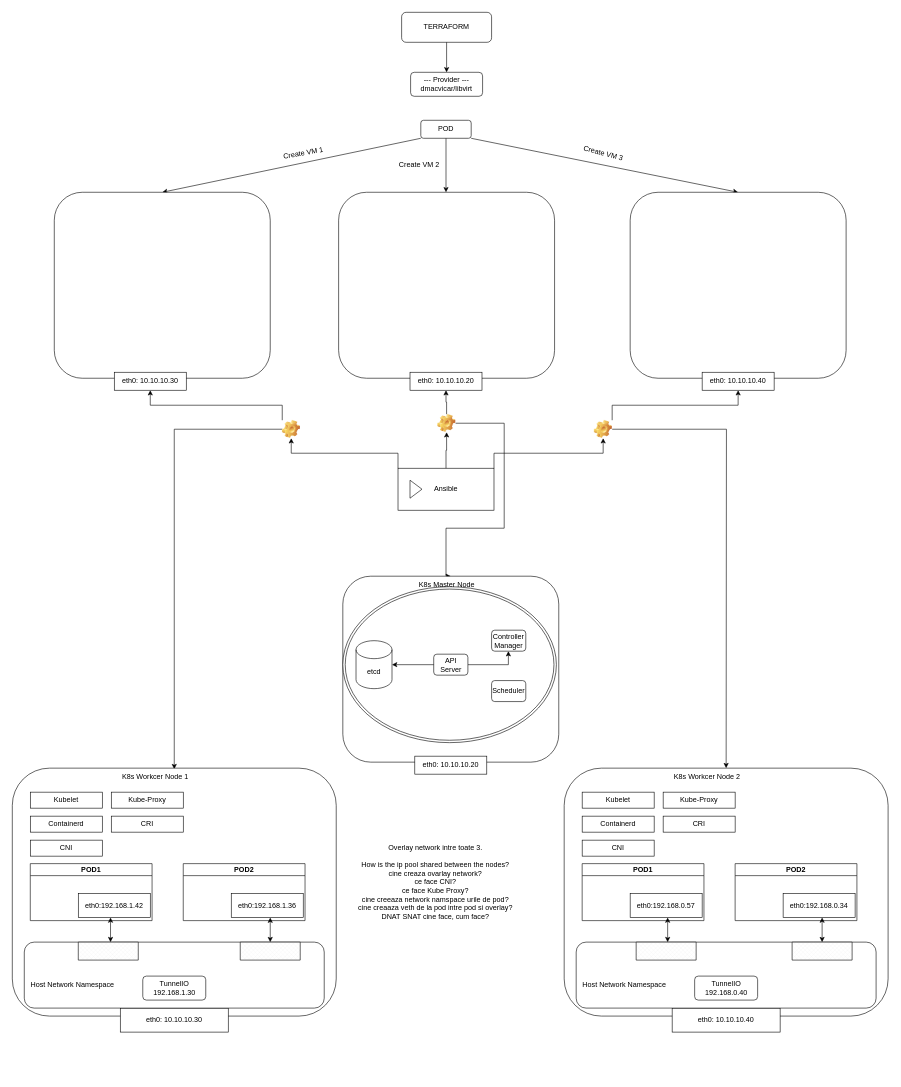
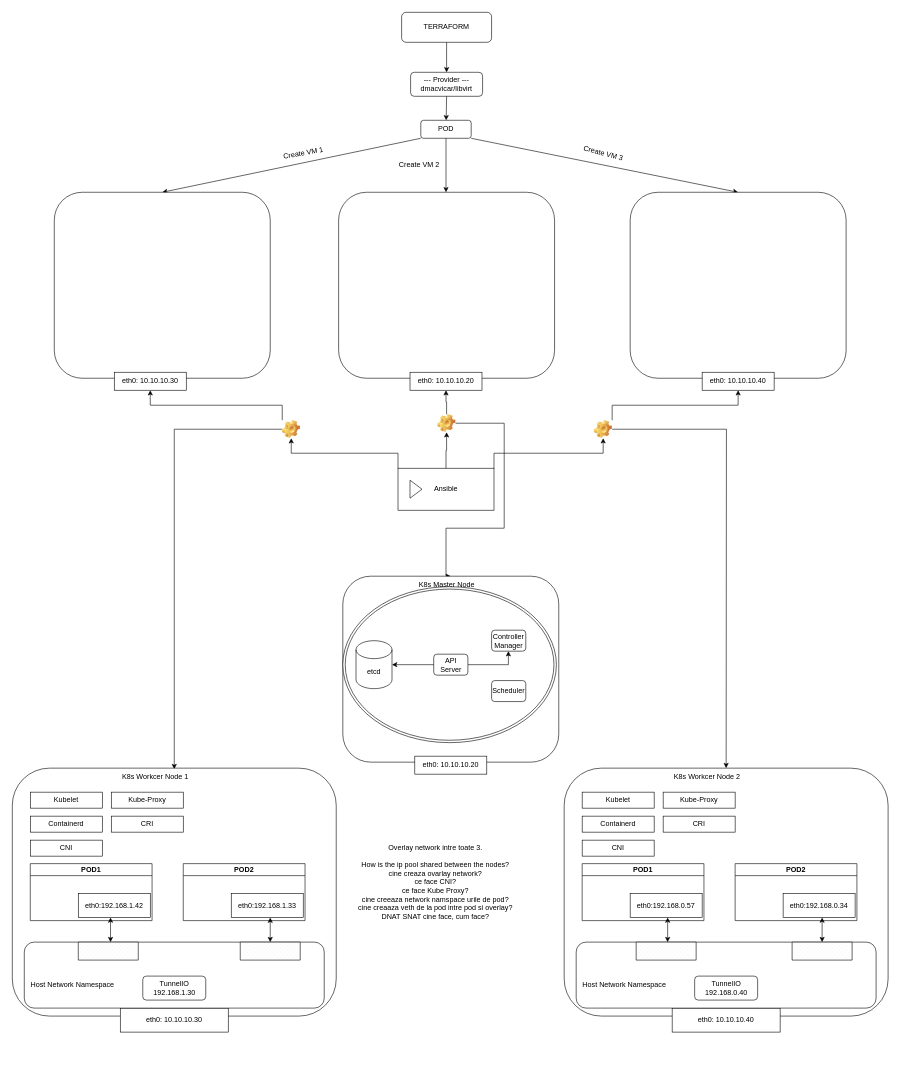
+ <mxCell id="5" value="" style="endArrow=classic;html=1;rounded=0;exitX=0.5;exitY=1;exitDx=0;exitDy=0;labelBackgroundColor=none;fontColor=default;" parent="1" source="4" target="6" edge="1"><mxGeometry width="50" height="50" relative="1" as="geometry"><mxPoint x="810" y="150" as="sourcePoint" /><mxPoint x="744" y="200" as="targetPoint" /></mxGeometry></mxCell>
- <mxCell id="39" value="eth0:192.168.1.36" style="whiteSpace=wrap;html=1;treeFolding=1;treeMoving=1;newEdgeStyle={&quot;edgeStyle&quot;:&quot;elbowEdgeStyle&quot;,&quot;startArrow&quot;:&quot;none&quot;,&quot;endArrow&quot;:&quot;none&quot;};" parent="38" vertex="1"><mxGeometry x="80" y="50" width="120" height="40" as="geometry" /></mxCell>
+ <mxCell id="39" value="eth0:192.168.1.33" style="whiteSpace=wrap;html=1;treeFolding=1;treeMoving=1;newEdgeStyle={&quot;edgeStyle&quot;:&quot;elbowEdgeStyle&quot;,&quot;startArrow&quot;:&quot;none&quot;,&quot;endArrow&quot;:&quot;none&quot;};" parent="38" vertex="1"><mxGeometry x="80" y="50" width="120" height="40" as="geometry" /></mxCell>
